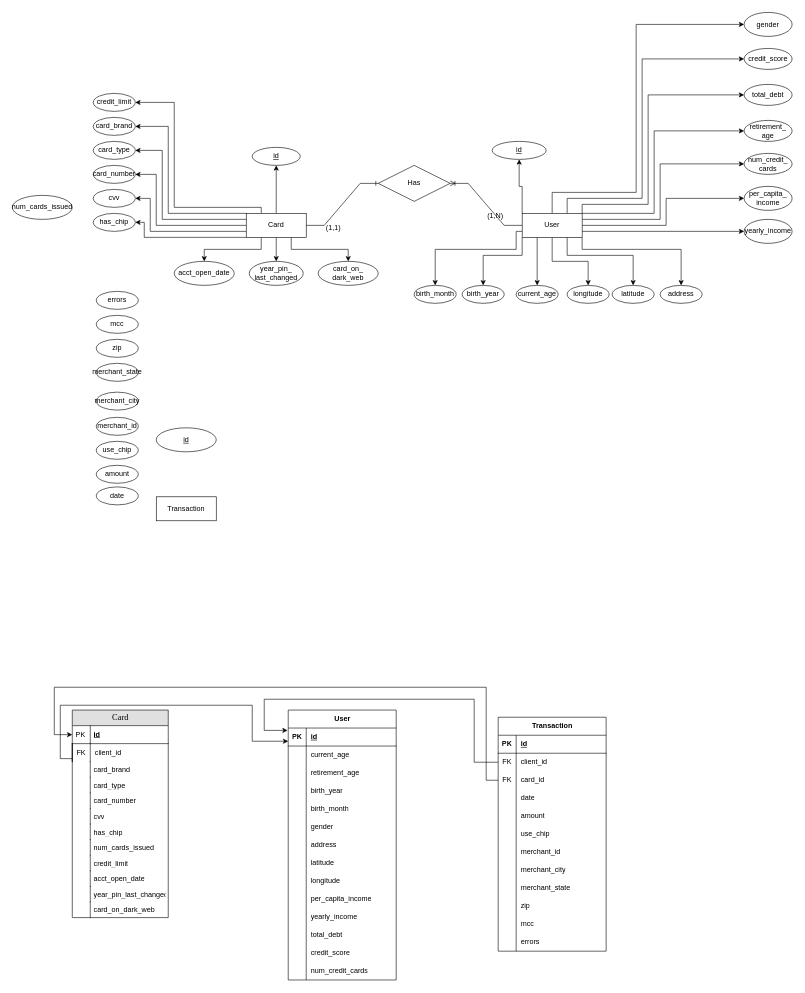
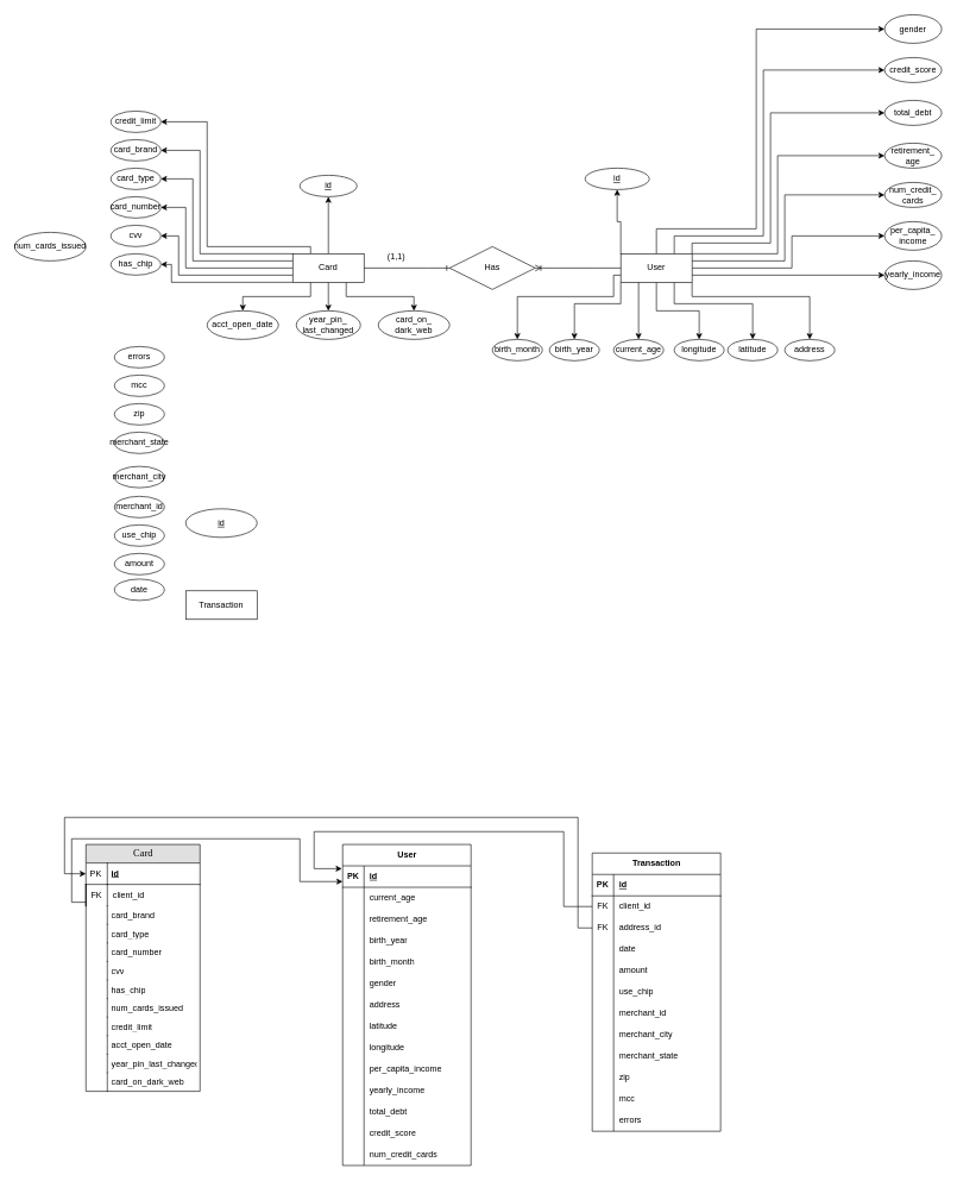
- <mxCell id="174" value="Has" style="shape=rhombus;perimeter=rhombusPerimeter;whiteSpace=wrap;html=1;align=center;" vertex="1" parent="1"><mxGeometry x="630" y="275" width="120" height="60" as="geometry" /></mxCell>
+ <mxCell id="174" value="Has" style="shape=rhombus;perimeter=rhombusPerimeter;whiteSpace=wrap;html=1;align=center;" vertex="1" parent="1"><mxGeometry x="630" y="345" width="120" height="60" as="geometry" /></mxCell>
- <mxCell id="177" value="(1,N)" style="text;html=1;align=center;verticalAlign=middle;resizable=0;points=[];autosize=1;strokeColor=none;fillColor=none;" vertex="1" parent="1"><mxGeometry x="800" y="345" width="50" height="30" as="geometry" /></mxCell>
- <mxCell id="176" value="(1,1)" style="text;html=1;align=center;verticalAlign=middle;resizable=0;points=[];autosize=1;strokeColor=none;fillColor=none;" vertex="1" parent="1"><mxGeometry x="530" y="365" width="50" height="30" as="geometry" /></mxCell>
+ <mxCell id="176" value="(1,1)" style="text;html=1;align=center;verticalAlign=middle;resizable=0;points=[];autosize=1;strokeColor=none;fillColor=none;" vertex="1" parent="1"><mxGeometry x="530" y="345" width="50" height="30" as="geometry" /></mxCell>
- <mxCell id="81" value="card_id" style="shape=partialRectangle;connectable=0;fillColor=none;top=0;left=0;bottom=0;right=0;align=left;spacingLeft=6;fontStyle=0;overflow=hidden;whiteSpace=wrap;html=1;" vertex="1" parent="79"><mxGeometry x="30" width="150" height="30" as="geometry"><mxRectangle width="150" height="30" as="alternateBounds" /></mxGeometry></mxCell>
+ <mxCell id="81" value="address_id" style="shape=partialRectangle;connectable=0;fillColor=none;top=0;left=0;bottom=0;right=0;align=left;spacingLeft=6;fontStyle=0;overflow=hidden;whiteSpace=wrap;html=1;" vertex="1" parent="79"><mxGeometry x="30" width="150" height="30" as="geometry"><mxRectangle width="150" height="30" as="alternateBounds" /></mxGeometry></mxCell>
